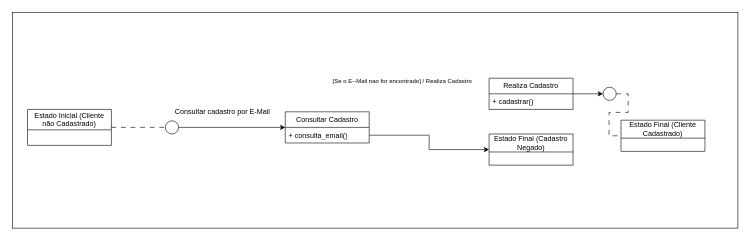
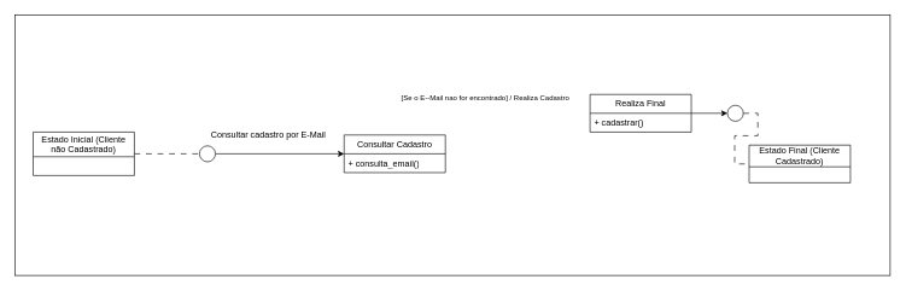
- <mxCell id="11" value="Realiza Cadastro" style="swimlane;fontStyle=0;childLayout=stackLayout;horizontal=1;startSize=26;fillColor=none;horizontalStack=0;resizeParent=1;resizeParentMax=0;resizeLast=0;collapsible=1;marginBottom=0;whiteSpace=wrap;html=1;" vertex="1" parent="1"><mxGeometry x="815" y="130" width="140" height="52" as="geometry" /></mxCell>
+ <mxCell id="11" value="Realiza Final" style="swimlane;fontStyle=0;childLayout=stackLayout;horizontal=1;startSize=26;fillColor=none;horizontalStack=0;resizeParent=1;resizeParentMax=0;resizeLast=0;collapsible=1;marginBottom=0;whiteSpace=wrap;html=1;" vertex="1" parent="1"><mxGeometry x="815" y="130" width="140" height="52" as="geometry" /></mxCell>
- <mxCell id="18" style="edgeStyle=orthogonalEdgeStyle;rounded=0;orthogonalLoop=1;jettySize=auto;html=1;exitX=1;exitY=0.5;exitDx=0;exitDy=0;entryX=0;entryY=0.5;entryDx=0;entryDy=0;" edge="1" parent="1" source="8" target="17"><mxGeometry relative="1" as="geometry" /></mxCell>
- <mxCell id="17" value="&lt;div&gt;Estado Final (Cadastro Negado)&lt;/div&gt;" style="swimlane;fontStyle=0;childLayout=stackLayout;horizontal=1;startSize=30;fillColor=none;horizontalStack=0;resizeParent=1;resizeParentMax=0;resizeLast=0;collapsible=1;marginBottom=0;whiteSpace=wrap;html=1;" vertex="1" parent="1"><mxGeometry x="815" y="223" width="140" height="52" as="geometry" /></mxCell>
